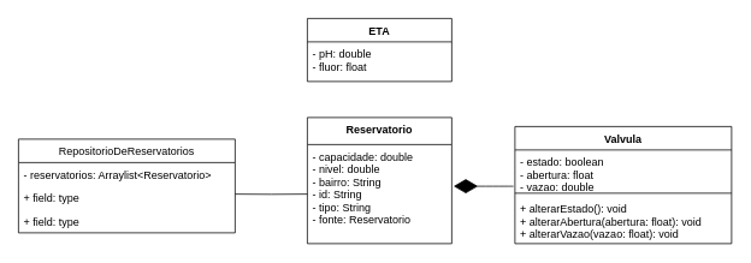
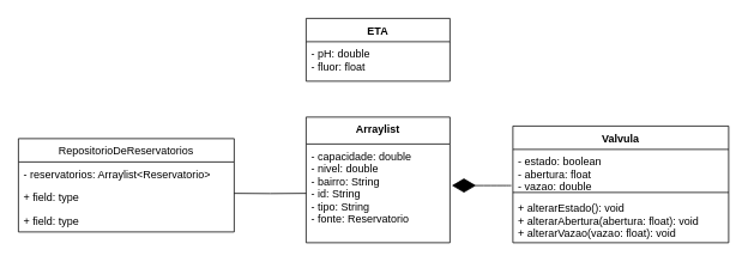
- <mxCell id="2" value="Reservatorio" style="swimlane;fontStyle=1;align=center;verticalAlign=top;childLayout=stackLayout;horizontal=1;startSize=30;horizontalStack=0;resizeParent=1;resizeParentMax=0;resizeLast=0;collapsible=1;marginBottom=0;" parent="1" vertex="1"><mxGeometry x="340" y="130" width="160" height="140" as="geometry"><mxRectangle x="475" y="232" width="110" height="26" as="alternateBounds" /></mxGeometry></mxCell>
+ <mxCell id="2" value="Arraylist" style="swimlane;fontStyle=1;align=center;verticalAlign=top;childLayout=stackLayout;horizontal=1;startSize=30;horizontalStack=0;resizeParent=1;resizeParentMax=0;resizeLast=0;collapsible=1;marginBottom=0;" parent="1" vertex="1"><mxGeometry x="340" y="130" width="160" height="140" as="geometry"><mxRectangle x="475" y="232" width="110" height="26" as="alternateBounds" /></mxGeometry></mxCell>
